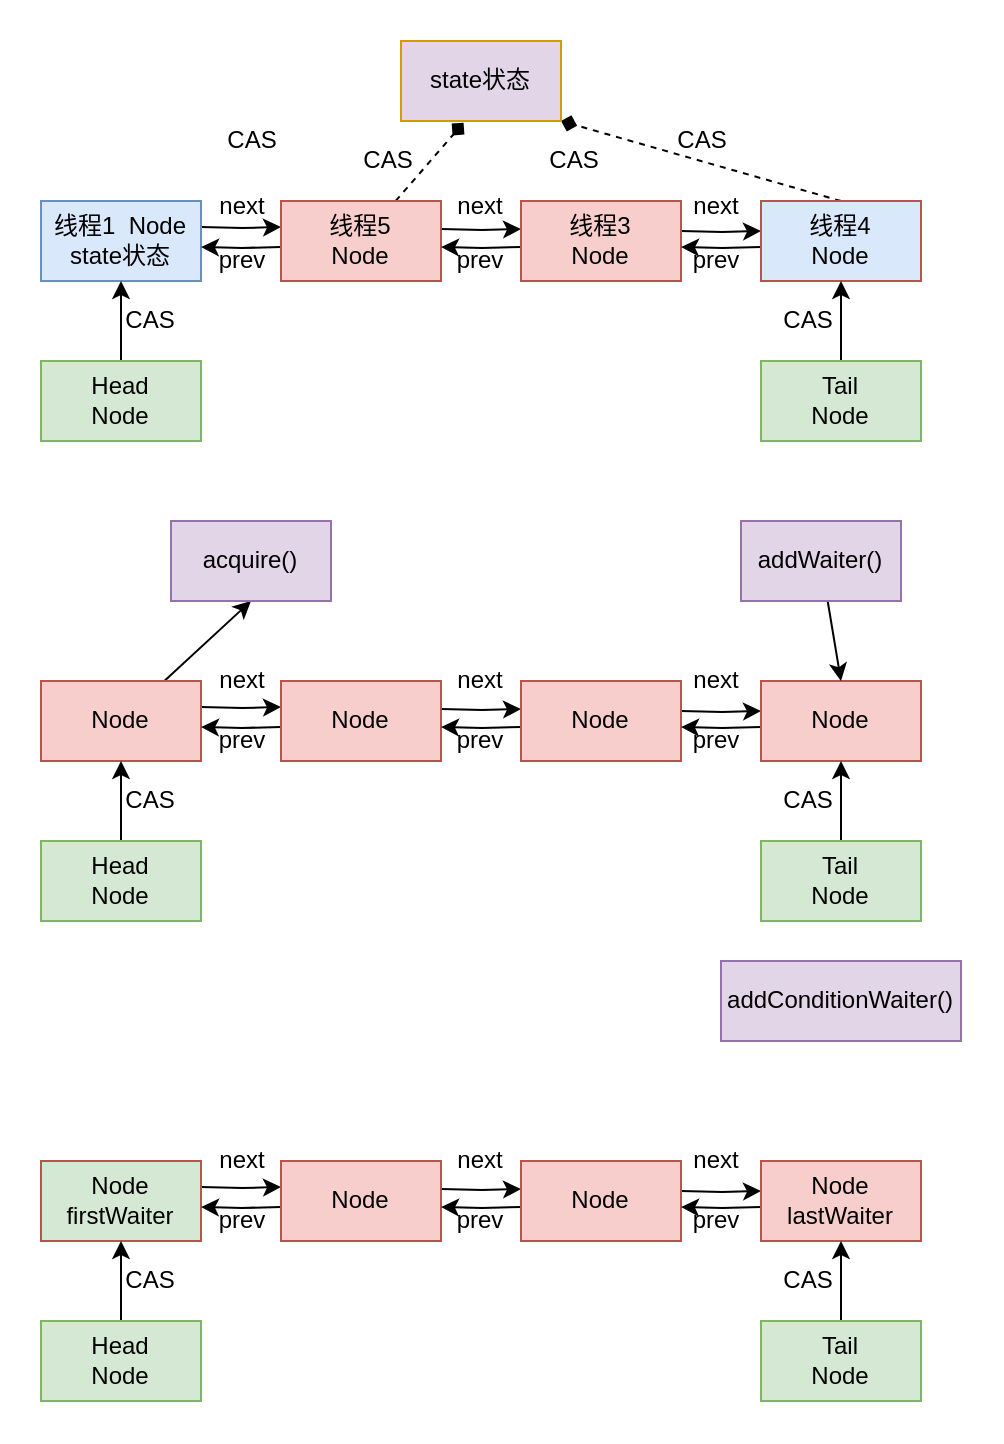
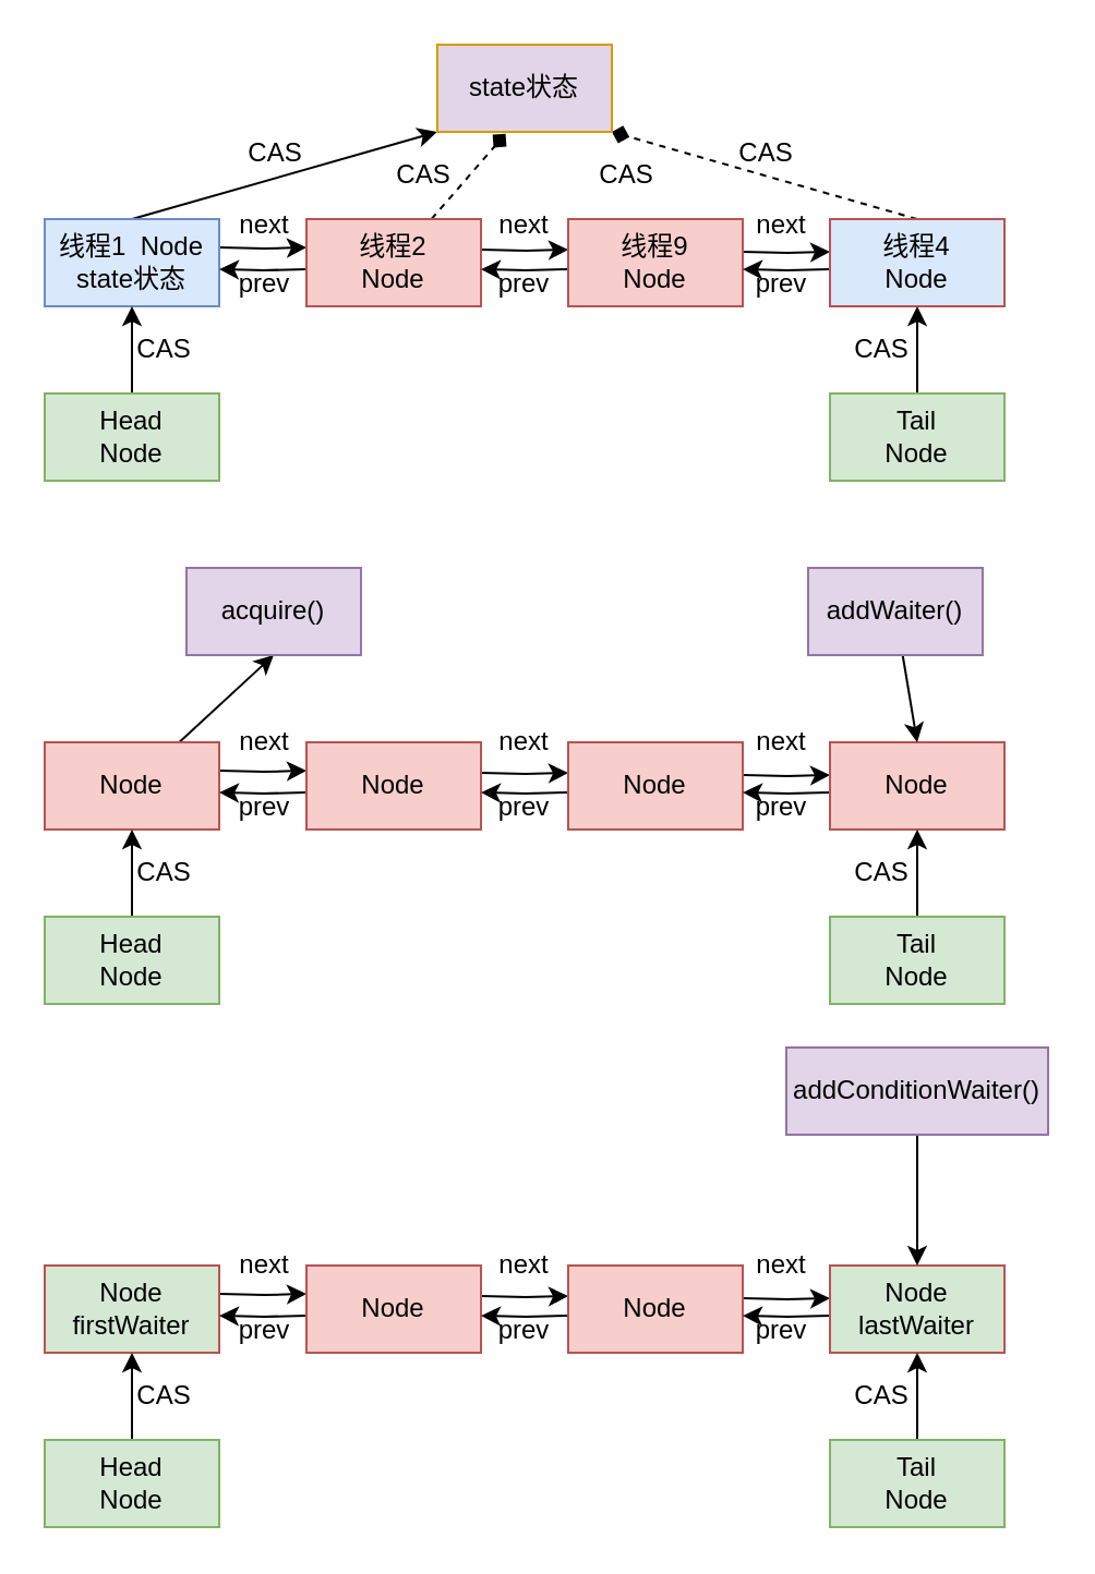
+ <mxCell id="3" style="rounded=0;orthogonalLoop=1;jettySize=auto;html=1;entryX=0;entryY=1;entryDx=0;entryDy=0;exitX=0.5;exitY=0;exitDx=0;exitDy=0;" edge="1" parent="1" source="4" target="19"><mxGeometry relative="1" as="geometry"><mxPoint x="150" y="10" as="targetPoint" /></mxGeometry></mxCell>
- <mxCell id="8" value="线程5&lt;br&gt;Node" style="rounded=0;whiteSpace=wrap;html=1;fillColor=#f8cecc;strokeColor=#b85450;" vertex="1" parent="1"><mxGeometry x="140" y="100" width="80" height="40" as="geometry" /></mxCell>
+ <mxCell id="8" value="线程2&lt;br&gt;Node" style="rounded=0;whiteSpace=wrap;html=1;fillColor=#f8cecc;strokeColor=#b85450;" vertex="1" parent="1"><mxGeometry x="140" y="100" width="80" height="40" as="geometry" /></mxCell>
- <mxCell id="11" value="线程3&lt;br&gt;Node" style="rounded=0;whiteSpace=wrap;html=1;fillColor=#f8cecc;strokeColor=#b85450;" vertex="1" parent="1"><mxGeometry x="260" y="100" width="80" height="40" as="geometry" /></mxCell>
+ <mxCell id="11" value="线程9&lt;br&gt;Node" style="rounded=0;whiteSpace=wrap;html=1;fillColor=#f8cecc;strokeColor=#b85450;" vertex="1" parent="1"><mxGeometry x="260" y="100" width="80" height="40" as="geometry" /></mxCell>
+ <mxCell id="62" style="edgeStyle=none;rounded=0;orthogonalLoop=1;jettySize=auto;html=1;entryX=0.5;entryY=0;entryDx=0;entryDy=0;" edge="1" parent="1" source="63" target="55"><mxGeometry relative="1" as="geometry" /></mxCell>
- <mxCell id="55" value="Node&lt;br&gt;lastWaiter" style="rounded=0;whiteSpace=wrap;html=1;fillColor=#f8cecc;strokeColor=#b85450;" vertex="1" parent="1"><mxGeometry x="380" y="580" width="80" height="40" as="geometry" /></mxCell>
+ <mxCell id="55" value="Node&lt;br&gt;lastWaiter" style="rounded=0;whiteSpace=wrap;html=1;fillColor=#d5e8d4;strokeColor=#b85450;" vertex="1" parent="1"><mxGeometry x="380" y="580" width="80" height="40" as="geometry" /></mxCell>
